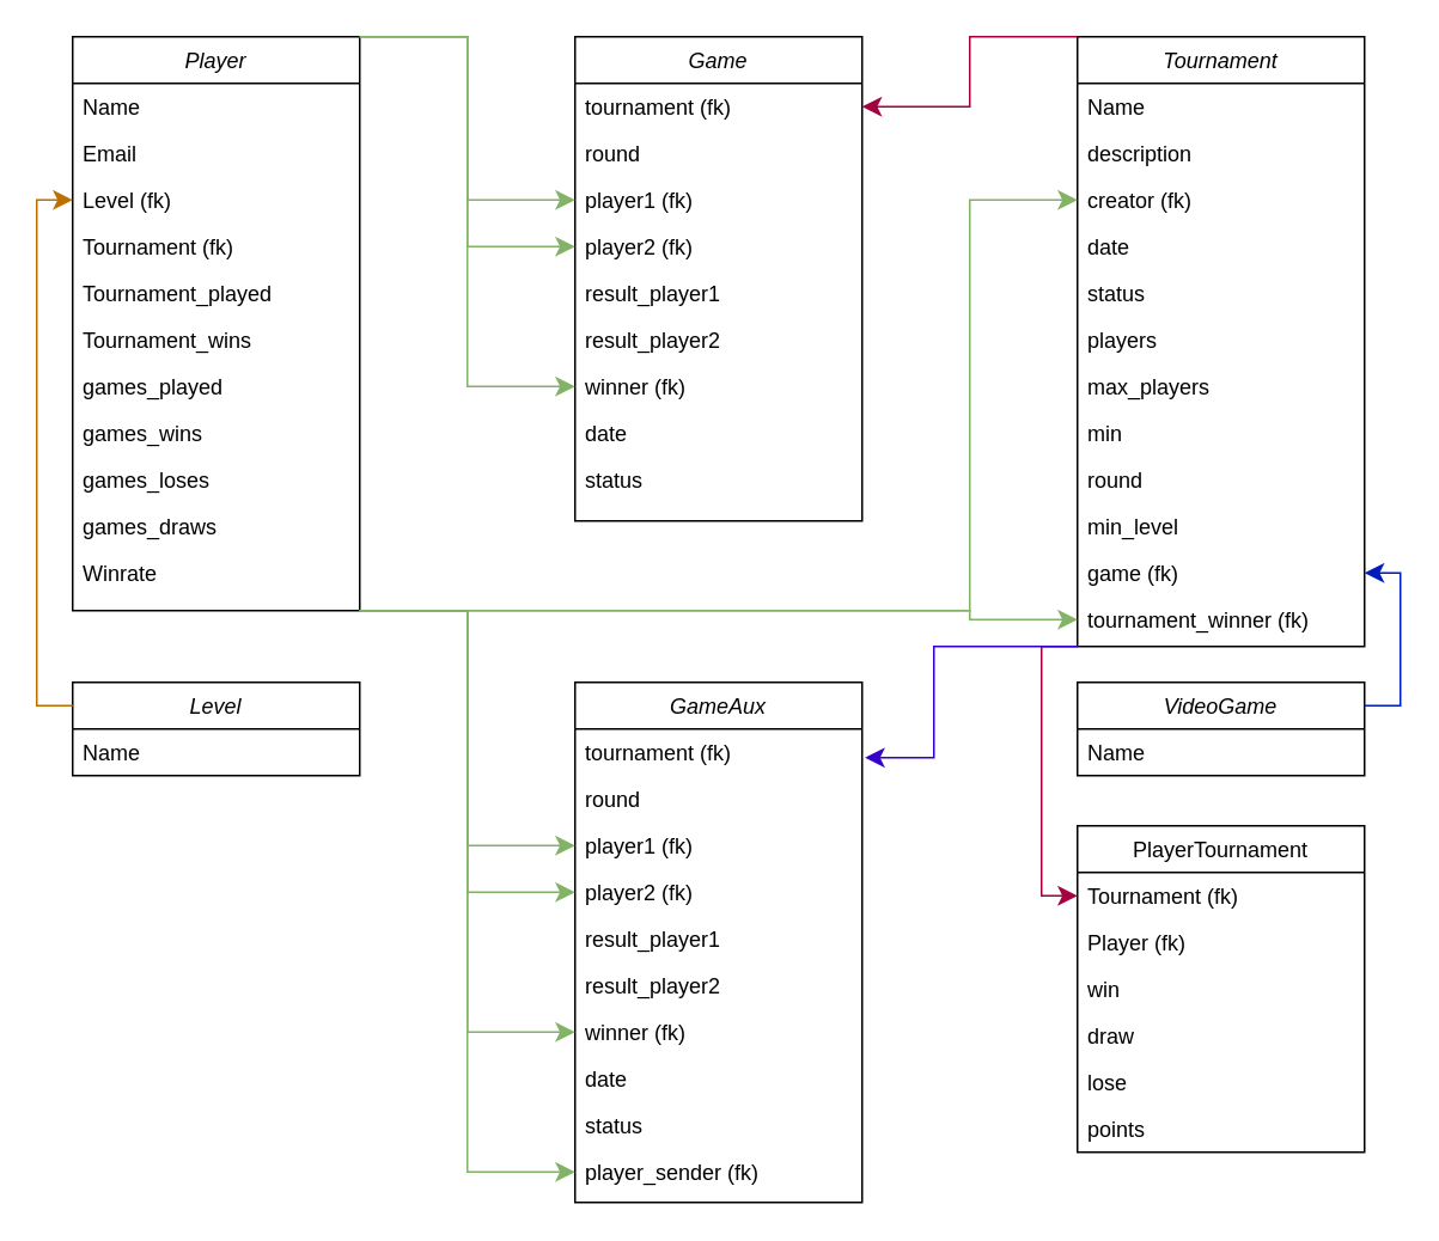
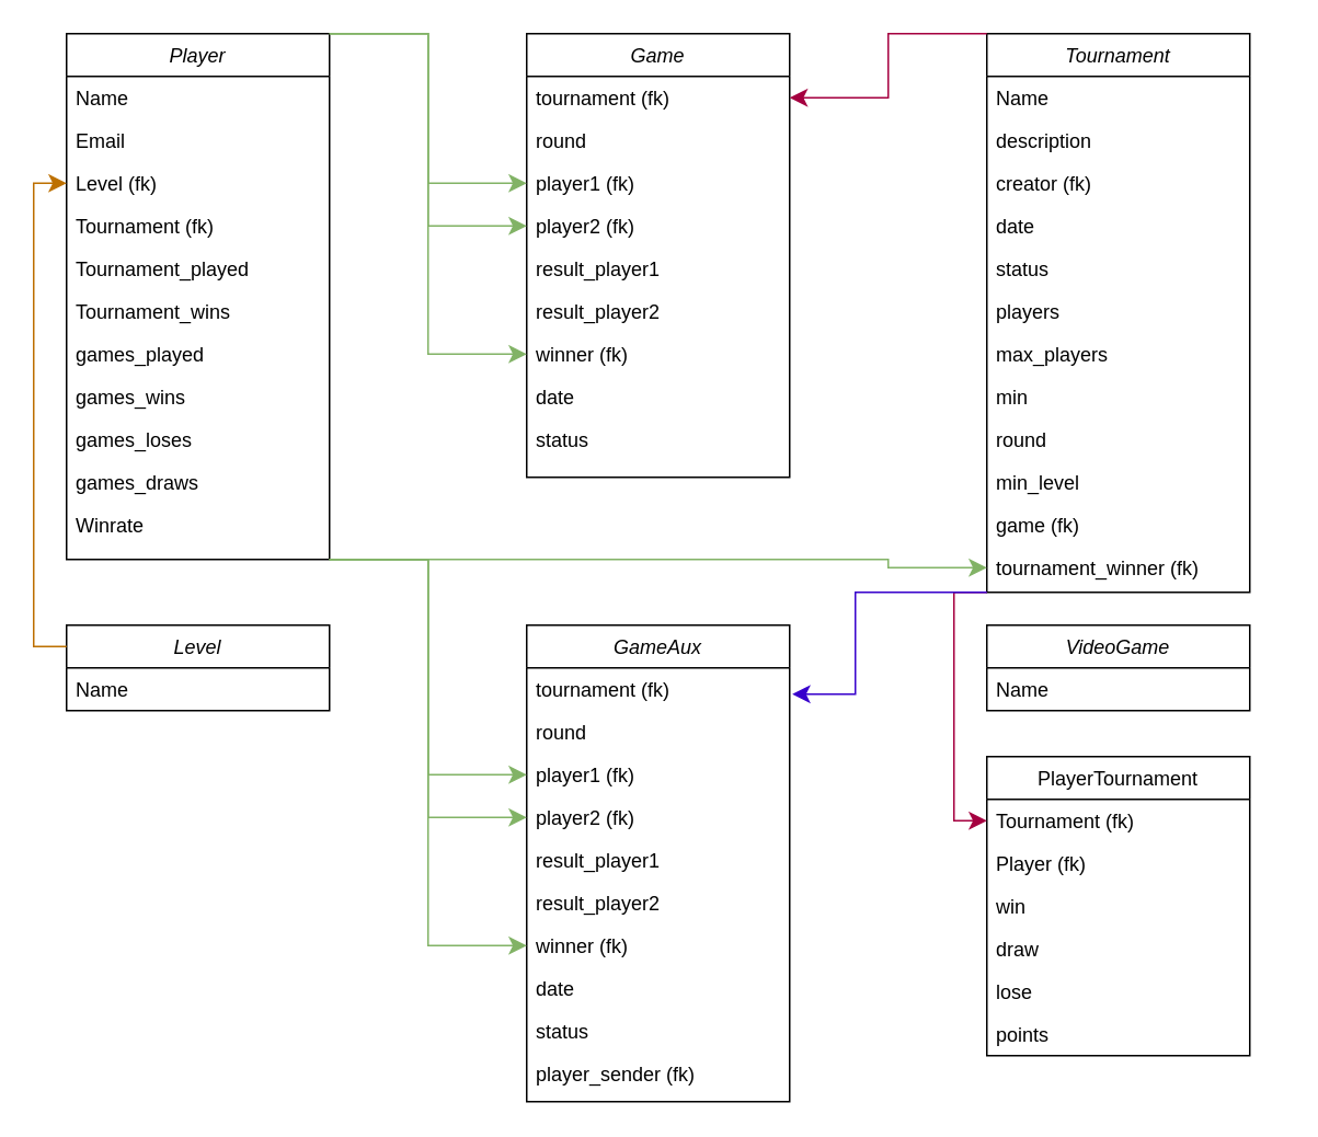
- <mxCell id="71" value="" style="edgeStyle=segmentEdgeStyle;endArrow=classic;html=1;curved=0;rounded=0;endSize=8;startSize=8;fontSize=12;fillColor=#d5e8d4;strokeColor=#82b366;exitX=1;exitY=1;exitDx=0;exitDy=0;entryX=0;entryY=0.5;entryDx=0;entryDy=0;" edge="1" parent="1" source="2" target="28"><mxGeometry width="50" height="50" relative="1" as="geometry"><mxPoint x="280" y="340" as="sourcePoint" /><mxPoint x="330" y="290" as="targetPoint" /><Array as="points"><mxPoint x="540" y="340" /><mxPoint x="540" y="111" /></Array></mxGeometry></mxCell>
- <mxCell id="63" value="" style="edgeStyle=segmentEdgeStyle;endArrow=classic;html=1;curved=0;rounded=0;endSize=8;startSize=8;fontSize=12;exitX=1;exitY=0.25;exitDx=0;exitDy=0;entryX=1;entryY=0.5;entryDx=0;entryDy=0;fillColor=#0050ef;strokeColor=#001DBC;" edge="1" parent="1" source="16" target="36"><mxGeometry width="50" height="50" relative="1" as="geometry"><mxPoint x="860" y="393" as="sourcePoint" /><mxPoint x="880" y="330" as="targetPoint" /><Array as="points"><mxPoint x="780" y="393" /><mxPoint x="780" y="319" /></Array></mxGeometry></mxCell>
- <mxCell id="69" value="" style="edgeStyle=segmentEdgeStyle;endArrow=classic;html=1;curved=0;rounded=0;endSize=8;startSize=8;fontSize=12;exitX=1;exitY=1;exitDx=0;exitDy=0;entryX=0;entryY=0.5;entryDx=0;entryDy=0;fillColor=#d5e8d4;strokeColor=#82b366;" edge="1" parent="1" source="2" target="58"><mxGeometry width="50" height="50" relative="1" as="geometry"><mxPoint x="220" y="340" as="sourcePoint" /><mxPoint x="270" y="290" as="targetPoint" /><Array as="points"><mxPoint x="260" y="340" /><mxPoint x="260" y="653" /></Array></mxGeometry></mxCell>
